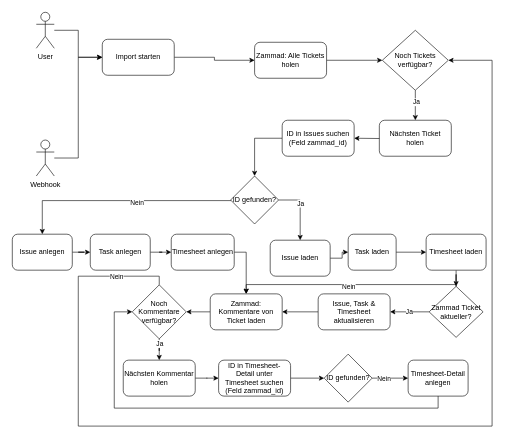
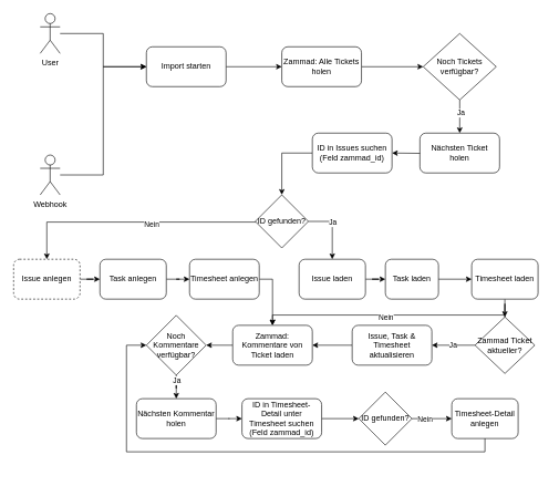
- <mxCell id="5" value="Import starten" style="rounded=1;whiteSpace=wrap;html=1;" vertex="1" parent="1"><mxGeometry x="170" y="65" width="120" height="60" as="geometry" /></mxCell>
+ <mxCell id="5" value="Import starten" style="rounded=1;whiteSpace=wrap;html=1;" vertex="1" parent="1"><mxGeometry x="220" y="70" width="120" height="60" as="geometry" /></mxCell>
- <mxCell id="21" value="Issue anlegen" style="rounded=1;whiteSpace=wrap;html=1;" vertex="1" parent="1"><mxGeometry x="20" y="390" width="100" height="60" as="geometry" /></mxCell>
+ <mxCell id="21" value="Issue anlegen" style="rounded=1;whiteSpace=wrap;html=1;dashed=1;" vertex="1" parent="1"><mxGeometry x="20" y="390" width="100" height="60" as="geometry" /></mxCell>
- <mxCell id="23" value="Issue laden" style="rounded=1;whiteSpace=wrap;html=1;" vertex="1" parent="1"><mxGeometry x="450" y="400" width="100" height="60" as="geometry" /></mxCell>
+ <mxCell id="23" value="Issue laden" style="rounded=1;whiteSpace=wrap;html=1;" vertex="1" parent="1"><mxGeometry x="450" y="390" width="100" height="60" as="geometry" /></mxCell>
- <mxCell id="42" style="edgeStyle=orthogonalEdgeStyle;rounded=0;orthogonalLoop=1;jettySize=auto;html=1;entryX=1;entryY=0.5;entryDx=0;entryDy=0;" edge="1" parent="1" source="44" target="10"><mxGeometry relative="1" as="geometry"><Array as="points"><mxPoint x="265" y="460" /><mxPoint x="130" y="460" /><mxPoint x="130" y="710" /><mxPoint x="820" y="710" /><mxPoint x="820" y="100" /></Array></mxGeometry></mxCell>
- <mxCell id="43" value="Nein" style="edgeLabel;html=1;align=center;verticalAlign=middle;resizable=0;points=[];" vertex="1" connectable="0" parent="42"><mxGeometry x="-0.903" y="1" relative="1" as="geometry"><mxPoint as="offset" /></mxGeometry></mxCell>
